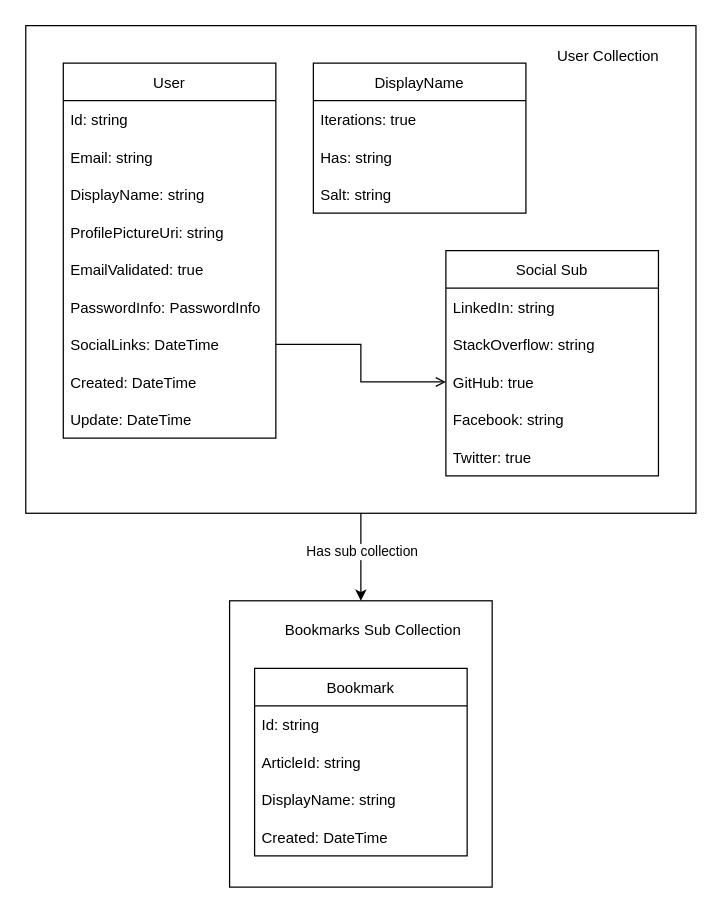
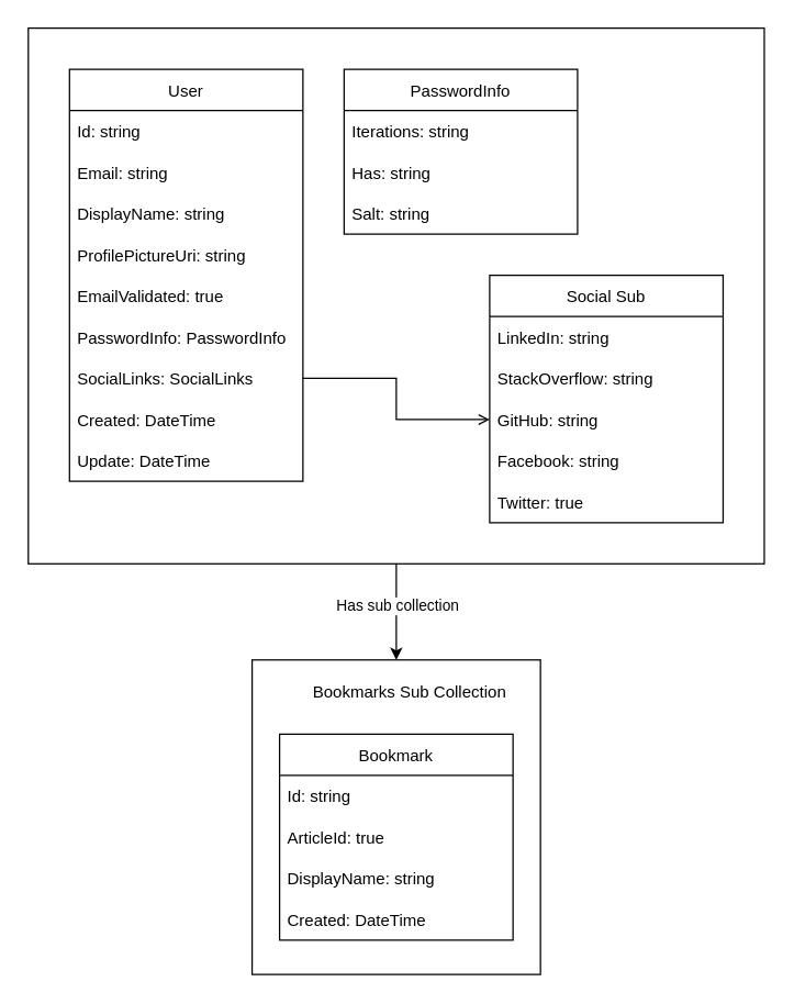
- <mxCell id="35" value="User Collection" style="text;html=1;strokeColor=none;fillColor=none;align=center;verticalAlign=middle;whiteSpace=wrap;rounded=0;glass=0;fillStyle=auto;" vertex="1" parent="12"><mxGeometry x="416" y="10" width="100" height="30" as="geometry" /></mxCell>
- <mxCell id="24" value="DisplayName" style="swimlane;fontStyle=0;childLayout=stackLayout;horizontal=1;startSize=30;horizontalStack=0;resizeParent=1;resizeParentMax=0;resizeLast=0;collapsible=1;marginBottom=0;fillStyle=auto;swimlaneLine=1;glass=0;" vertex="1" parent="12"><mxGeometry x="230" y="30" width="170" height="120" as="geometry"><mxRectangle x="230" y="30" width="90" height="30" as="alternateBounds" /></mxGeometry></mxCell>
+ <mxCell id="24" value="PasswordInfo" style="swimlane;fontStyle=0;childLayout=stackLayout;horizontal=1;startSize=30;horizontalStack=0;resizeParent=1;resizeParentMax=0;resizeLast=0;collapsible=1;marginBottom=0;fillStyle=auto;swimlaneLine=1;glass=0;" vertex="1" parent="12"><mxGeometry x="230" y="30" width="170" height="120" as="geometry"><mxRectangle x="230" y="30" width="90" height="30" as="alternateBounds" /></mxGeometry></mxCell>
- <mxCell id="25" value="Iterations: true" style="text;strokeColor=none;fillColor=none;align=left;verticalAlign=middle;spacingLeft=4;spacingRight=4;overflow=hidden;points=[[0,0.5],[1,0.5]];portConstraint=eastwest;rotatable=0;" vertex="1" parent="24"><mxGeometry y="30" width="170" height="30" as="geometry" /></mxCell>
+ <mxCell id="25" value="Iterations: string" style="text;strokeColor=none;fillColor=none;align=left;verticalAlign=middle;spacingLeft=4;spacingRight=4;overflow=hidden;points=[[0,0.5],[1,0.5]];portConstraint=eastwest;rotatable=0;" vertex="1" parent="24"><mxGeometry y="30" width="170" height="30" as="geometry" /></mxCell>
- <mxCell id="20" value="SocialLinks: DateTime" style="text;strokeColor=none;fillColor=none;align=left;verticalAlign=middle;spacingLeft=4;spacingRight=4;overflow=hidden;points=[[0,0.5],[1,0.5]];portConstraint=eastwest;rotatable=0;" vertex="1" parent="13"><mxGeometry y="210" width="170" height="30" as="geometry" /></mxCell>
+ <mxCell id="20" value="SocialLinks: SocialLinks" style="text;strokeColor=none;fillColor=none;align=left;verticalAlign=middle;spacingLeft=4;spacingRight=4;overflow=hidden;points=[[0,0.5],[1,0.5]];portConstraint=eastwest;rotatable=0;" vertex="1" parent="13"><mxGeometry y="210" width="170" height="30" as="geometry" /></mxCell>
- <mxCell id="31" value="GitHub: true" style="text;strokeColor=none;fillColor=none;align=left;verticalAlign=middle;spacingLeft=4;spacingRight=4;overflow=hidden;points=[[0,0.5],[1,0.5]];portConstraint=eastwest;rotatable=0;" vertex="1" parent="28"><mxGeometry y="90" width="170" height="30" as="geometry" /></mxCell>
+ <mxCell id="31" value="GitHub: string" style="text;strokeColor=none;fillColor=none;align=left;verticalAlign=middle;spacingLeft=4;spacingRight=4;overflow=hidden;points=[[0,0.5],[1,0.5]];portConstraint=eastwest;rotatable=0;" vertex="1" parent="28"><mxGeometry y="90" width="170" height="30" as="geometry" /></mxCell>
- <mxCell id="6" value="ArticleId: string" style="text;strokeColor=none;fillColor=none;align=left;verticalAlign=middle;spacingLeft=4;spacingRight=4;overflow=hidden;points=[[0,0.5],[1,0.5]];portConstraint=eastwest;rotatable=0;" vertex="1" parent="4"><mxGeometry y="60" width="170" height="30" as="geometry" /></mxCell>
+ <mxCell id="6" value="ArticleId: true" style="text;strokeColor=none;fillColor=none;align=left;verticalAlign=middle;spacingLeft=4;spacingRight=4;overflow=hidden;points=[[0,0.5],[1,0.5]];portConstraint=eastwest;rotatable=0;" vertex="1" parent="4"><mxGeometry y="60" width="170" height="30" as="geometry" /></mxCell>
